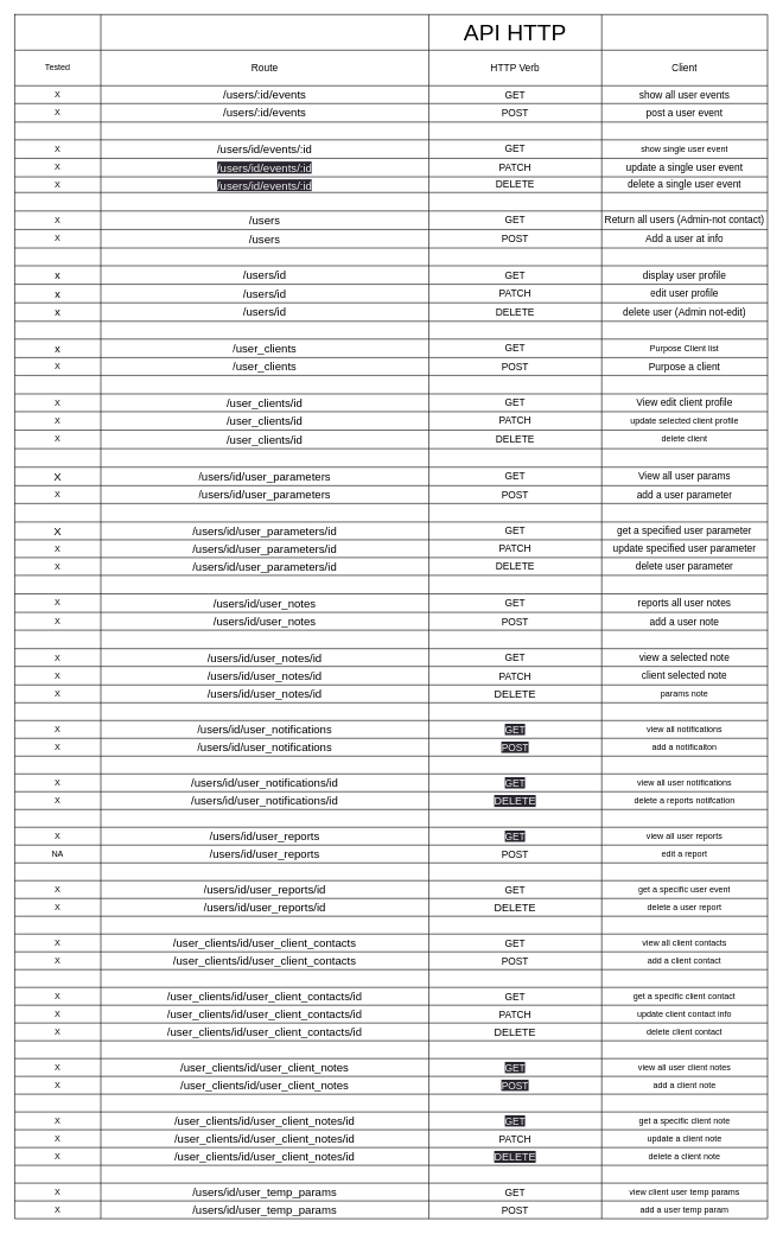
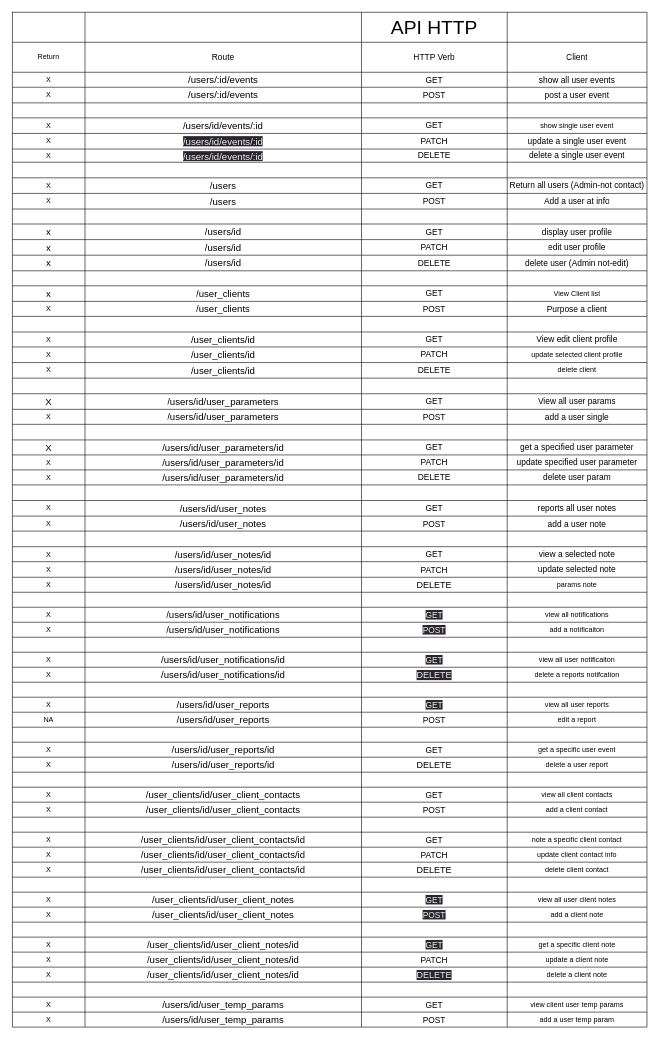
- <mxCell id="9" value="Tested" style="shape=partialRectangle;html=1;whiteSpace=wrap;connectable=0;fillColor=none;top=0;left=0;bottom=0;right=0;overflow=hidden;" parent="8" vertex="1"><mxGeometry width="121" height="50" as="geometry"><mxRectangle width="121" height="50" as="alternateBounds" /></mxGeometry></mxCell>
+ <mxCell id="9" value="Return" style="shape=partialRectangle;html=1;whiteSpace=wrap;connectable=0;fillColor=none;top=0;left=0;bottom=0;right=0;overflow=hidden;" parent="8" vertex="1"><mxGeometry width="121" height="50" as="geometry"><mxRectangle width="121" height="50" as="alternateBounds" /></mxGeometry></mxCell>
- <mxCell id="87" value="Purpose Client list" style="shape=partialRectangle;html=1;whiteSpace=wrap;connectable=0;fillColor=none;top=0;left=0;bottom=0;right=0;overflow=hidden;" parent="83" vertex="1"><mxGeometry x="825" width="233" height="26" as="geometry"><mxRectangle width="233" height="26" as="alternateBounds" /></mxGeometry></mxCell>
+ <mxCell id="87" value="View Client list" style="shape=partialRectangle;html=1;whiteSpace=wrap;connectable=0;fillColor=none;top=0;left=0;bottom=0;right=0;overflow=hidden;" parent="83" vertex="1"><mxGeometry x="825" width="233" height="26" as="geometry"><mxRectangle width="233" height="26" as="alternateBounds" /></mxGeometry></mxCell>
- <mxCell id="127" value="add a user parameter" style="shape=partialRectangle;html=1;whiteSpace=wrap;connectable=0;fillColor=none;top=0;left=0;bottom=0;right=0;overflow=hidden;fontSize=14;" parent="123" vertex="1"><mxGeometry x="825" width="233" height="25" as="geometry"><mxRectangle width="233" height="25" as="alternateBounds" /></mxGeometry></mxCell>
+ <mxCell id="127" value="add a user single" style="shape=partialRectangle;html=1;whiteSpace=wrap;connectable=0;fillColor=none;top=0;left=0;bottom=0;right=0;overflow=hidden;fontSize=14;" parent="123" vertex="1"><mxGeometry x="825" width="233" height="25" as="geometry"><mxRectangle width="233" height="25" as="alternateBounds" /></mxGeometry></mxCell>
- <mxCell id="147" value="delete user parameter" style="shape=partialRectangle;html=1;whiteSpace=wrap;connectable=0;fillColor=none;top=0;left=0;bottom=0;right=0;overflow=hidden;fontSize=14;" parent="143" vertex="1"><mxGeometry x="825" width="233" height="25" as="geometry"><mxRectangle width="233" height="25" as="alternateBounds" /></mxGeometry></mxCell>
+ <mxCell id="147" value="delete user param" style="shape=partialRectangle;html=1;whiteSpace=wrap;connectable=0;fillColor=none;top=0;left=0;bottom=0;right=0;overflow=hidden;fontSize=14;" parent="143" vertex="1"><mxGeometry x="825" width="233" height="25" as="geometry"><mxRectangle width="233" height="25" as="alternateBounds" /></mxGeometry></mxCell>
- <mxCell id="177" value="client selected note" style="shape=partialRectangle;html=1;whiteSpace=wrap;connectable=0;fillColor=none;top=0;left=0;bottom=0;right=0;overflow=hidden;fontSize=14;" parent="173" vertex="1"><mxGeometry x="825" width="233" height="26" as="geometry"><mxRectangle width="233" height="26" as="alternateBounds" /></mxGeometry></mxCell>
+ <mxCell id="177" value="update selected note" style="shape=partialRectangle;html=1;whiteSpace=wrap;connectable=0;fillColor=none;top=0;left=0;bottom=0;right=0;overflow=hidden;fontSize=14;" parent="173" vertex="1"><mxGeometry x="825" width="233" height="26" as="geometry"><mxRectangle width="233" height="26" as="alternateBounds" /></mxGeometry></mxCell>
- <mxCell id="207" value="view all user notifications" style="shape=partialRectangle;html=1;whiteSpace=wrap;connectable=0;fillColor=none;top=0;left=0;bottom=0;right=0;overflow=hidden;" parent="203" vertex="1"><mxGeometry x="825" width="233" height="25" as="geometry"><mxRectangle width="233" height="25" as="alternateBounds" /></mxGeometry></mxCell>
+ <mxCell id="207" value="view all user notificaiton" style="shape=partialRectangle;html=1;whiteSpace=wrap;connectable=0;fillColor=none;top=0;left=0;bottom=0;right=0;overflow=hidden;" parent="203" vertex="1"><mxGeometry x="825" width="233" height="25" as="geometry"><mxRectangle width="233" height="25" as="alternateBounds" /></mxGeometry></mxCell>
- <mxCell id="267" value="get a specific client contact" style="shape=partialRectangle;html=1;whiteSpace=wrap;connectable=0;fillColor=none;top=0;left=0;bottom=0;right=0;overflow=hidden;" parent="263" vertex="1"><mxGeometry x="825" width="233" height="25" as="geometry"><mxRectangle width="233" height="25" as="alternateBounds" /></mxGeometry></mxCell>
+ <mxCell id="267" value="note a specific client contact" style="shape=partialRectangle;html=1;whiteSpace=wrap;connectable=0;fillColor=none;top=0;left=0;bottom=0;right=0;overflow=hidden;" parent="263" vertex="1"><mxGeometry x="825" width="233" height="25" as="geometry"><mxRectangle width="233" height="25" as="alternateBounds" /></mxGeometry></mxCell>
